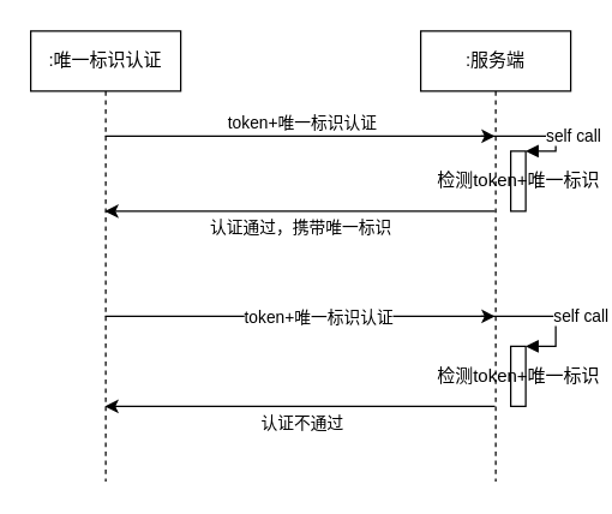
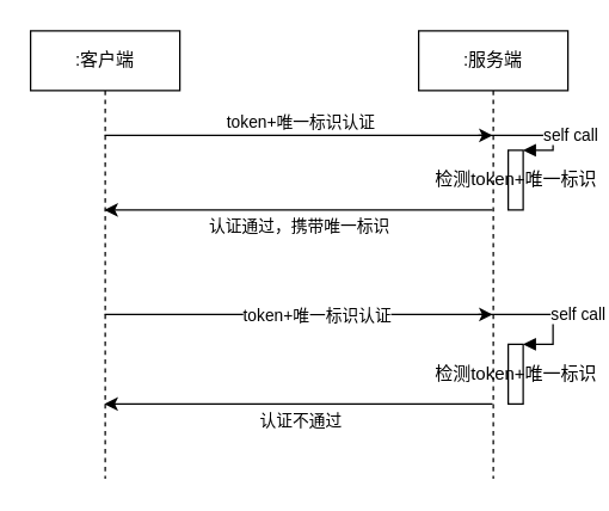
- <mxCell id="6" value=":唯一标识认证" style="shape=umlLifeline;perimeter=lifelinePerimeter;whiteSpace=wrap;html=1;container=1;collapsible=0;recursiveResize=0;outlineConnect=0;" vertex="1" parent="1"><mxGeometry x="20" y="20" width="100" height="300" as="geometry" /></mxCell>
+ <mxCell id="6" value=":客户端" style="shape=umlLifeline;perimeter=lifelinePerimeter;whiteSpace=wrap;html=1;container=1;collapsible=0;recursiveResize=0;outlineConnect=0;" vertex="1" parent="1"><mxGeometry x="20" y="20" width="100" height="300" as="geometry" /></mxCell>
